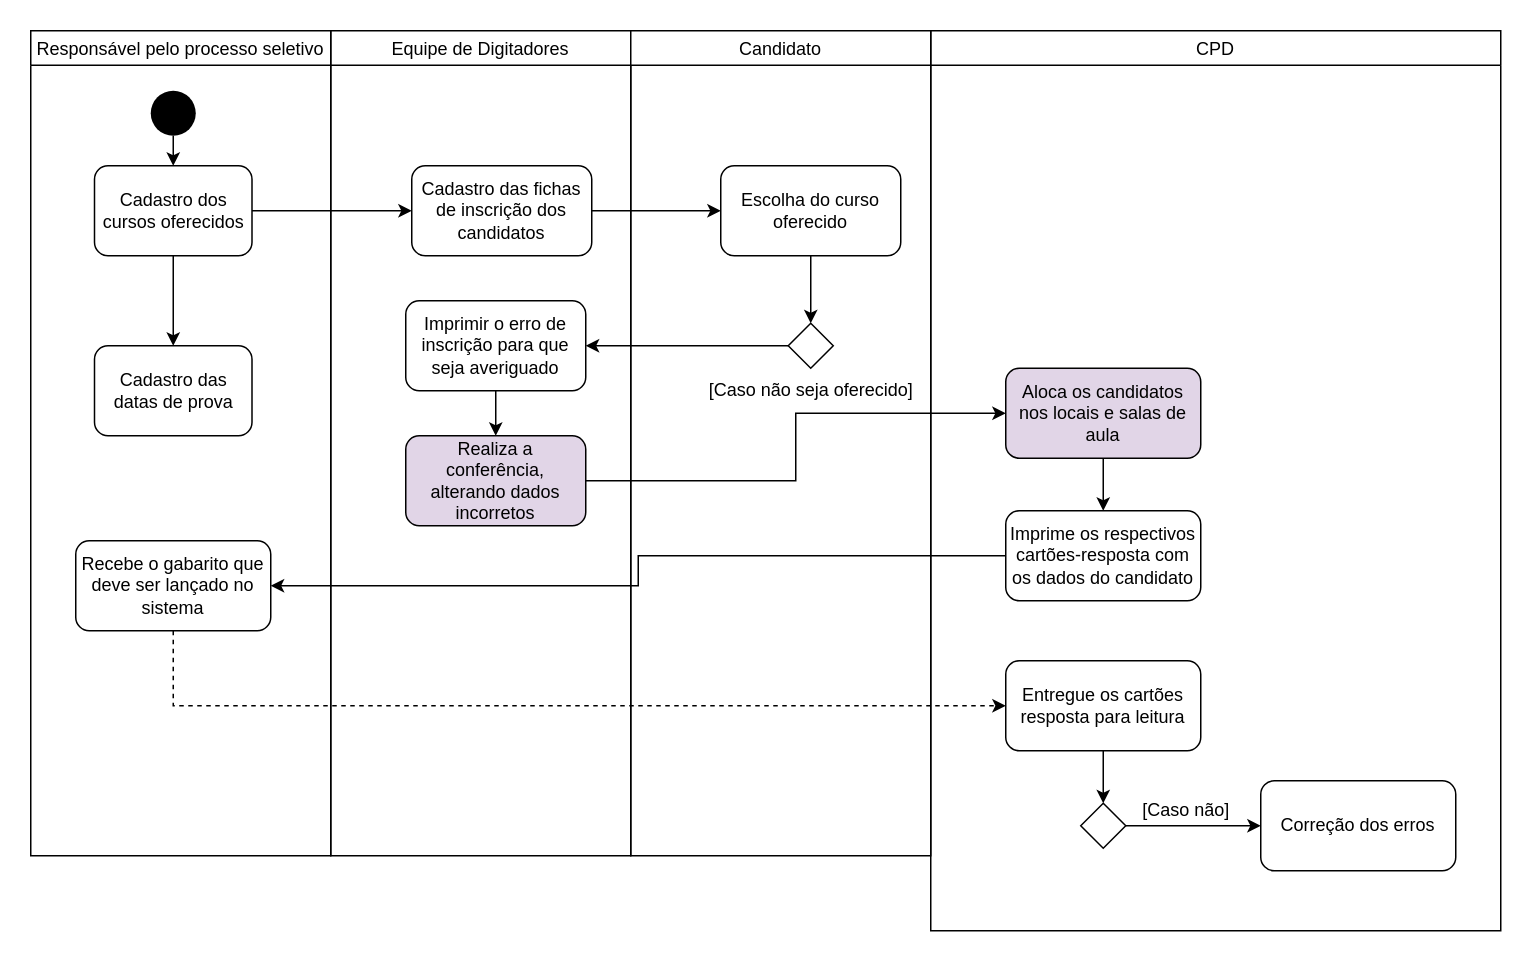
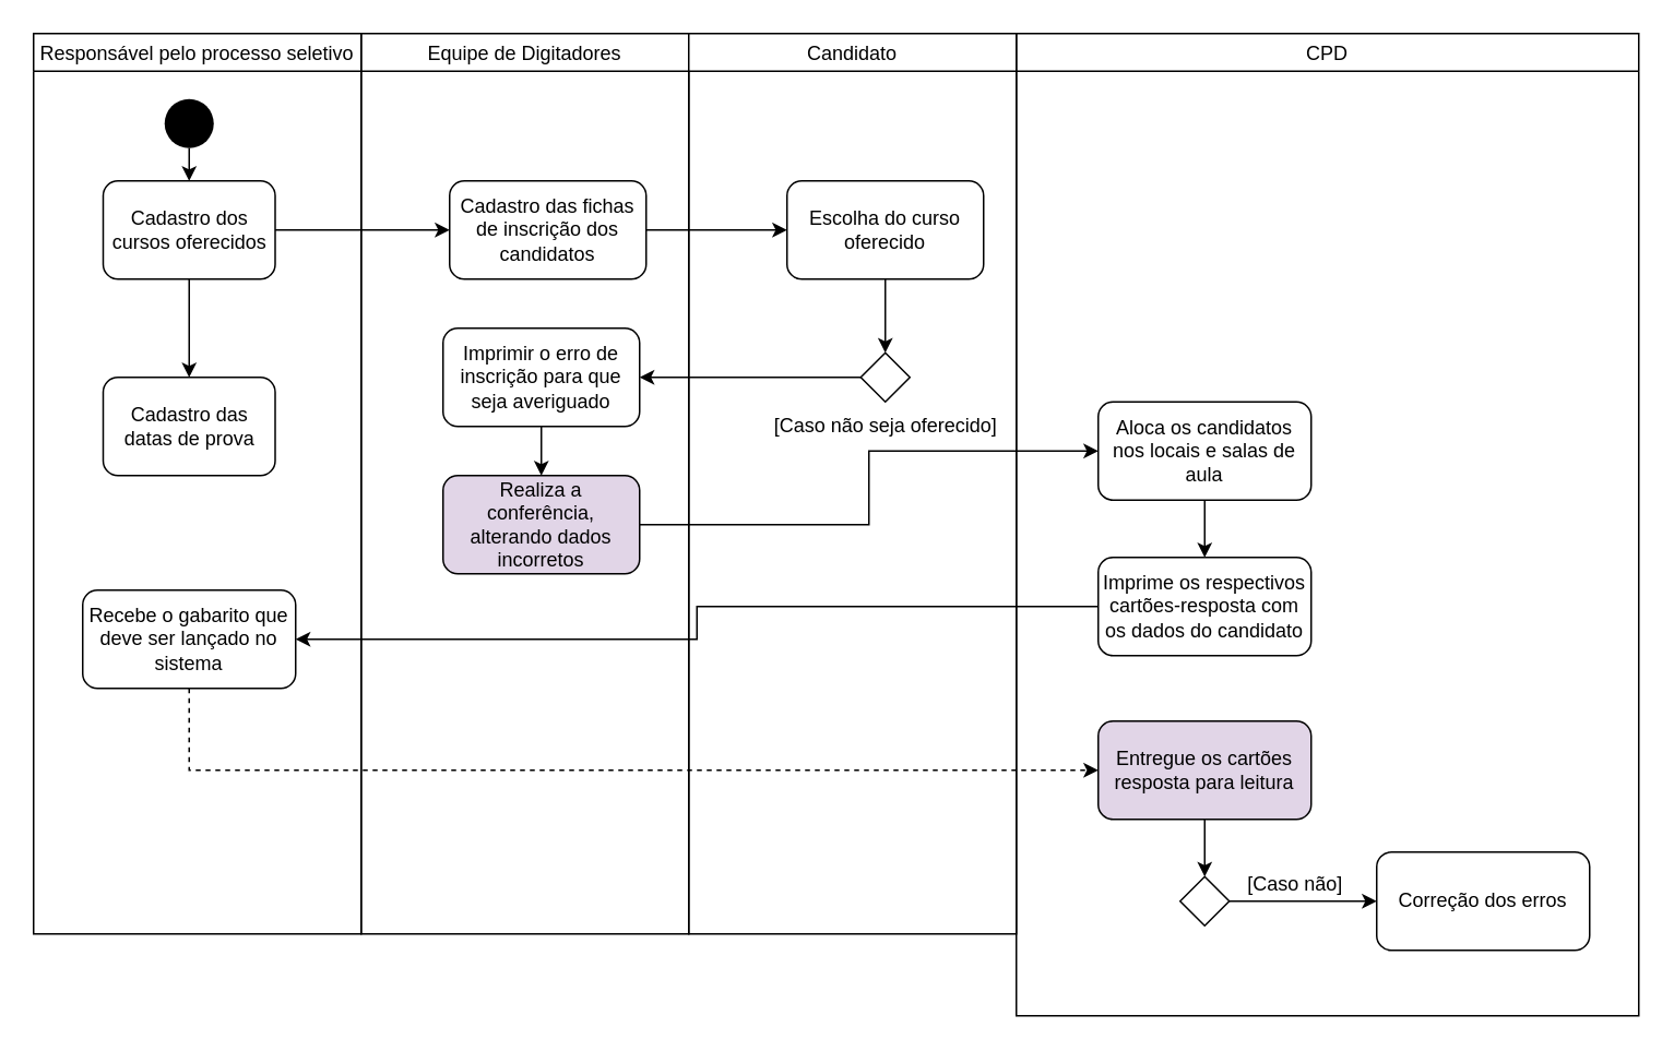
- <mxCell id="16" value="Aloca os candidatos nos locais e salas de aula" style="rounded=1;whiteSpace=wrap;html=1;fillColor=#e1d5e7;" vertex="1" parent="14"><mxGeometry x="50" y="225" width="130" height="60" as="geometry" /></mxCell>
+ <mxCell id="16" value="Aloca os candidatos nos locais e salas de aula" style="rounded=1;whiteSpace=wrap;html=1;" vertex="1" parent="14"><mxGeometry x="50" y="225" width="130" height="60" as="geometry" /></mxCell>
- <mxCell id="19" value="Entregue os cartões resposta para leitura" style="rounded=1;whiteSpace=wrap;html=1;" vertex="1" parent="14"><mxGeometry x="50" y="420" width="130" height="60" as="geometry" /></mxCell>
+ <mxCell id="19" value="Entregue os cartões resposta para leitura" style="rounded=1;whiteSpace=wrap;html=1;fillColor=#e1d5e7;" vertex="1" parent="14"><mxGeometry x="50" y="420" width="130" height="60" as="geometry" /></mxCell>
